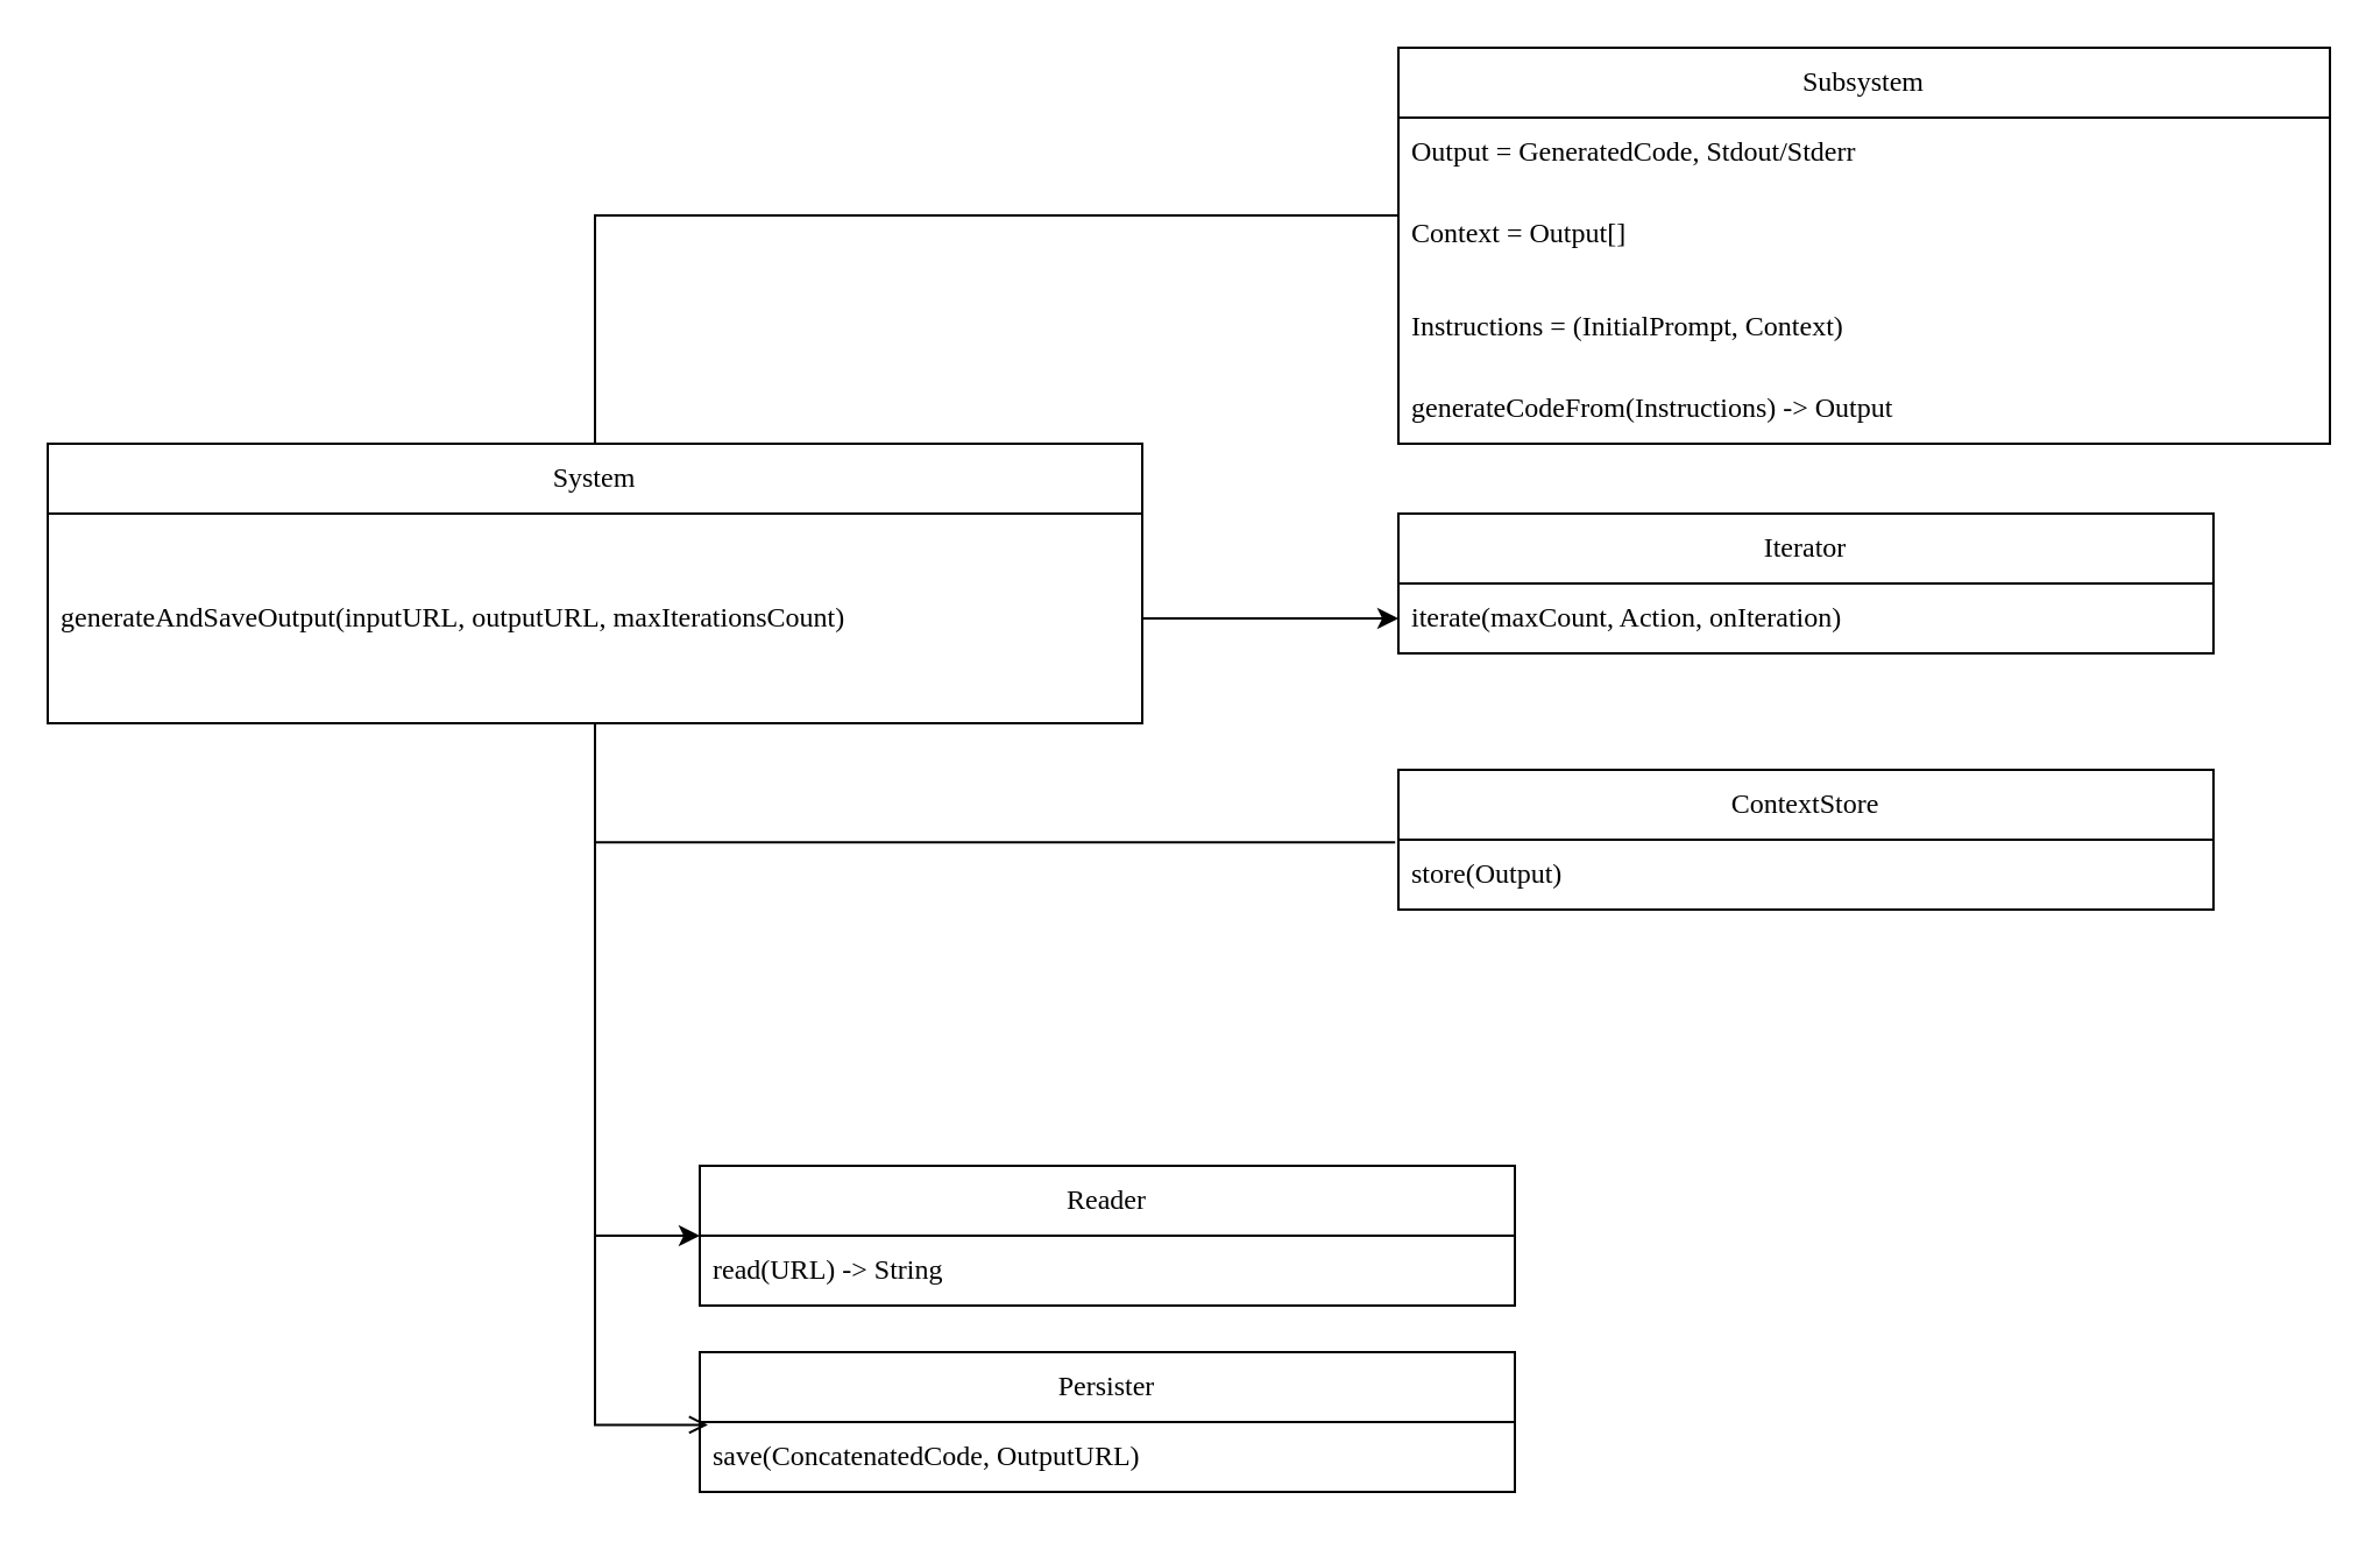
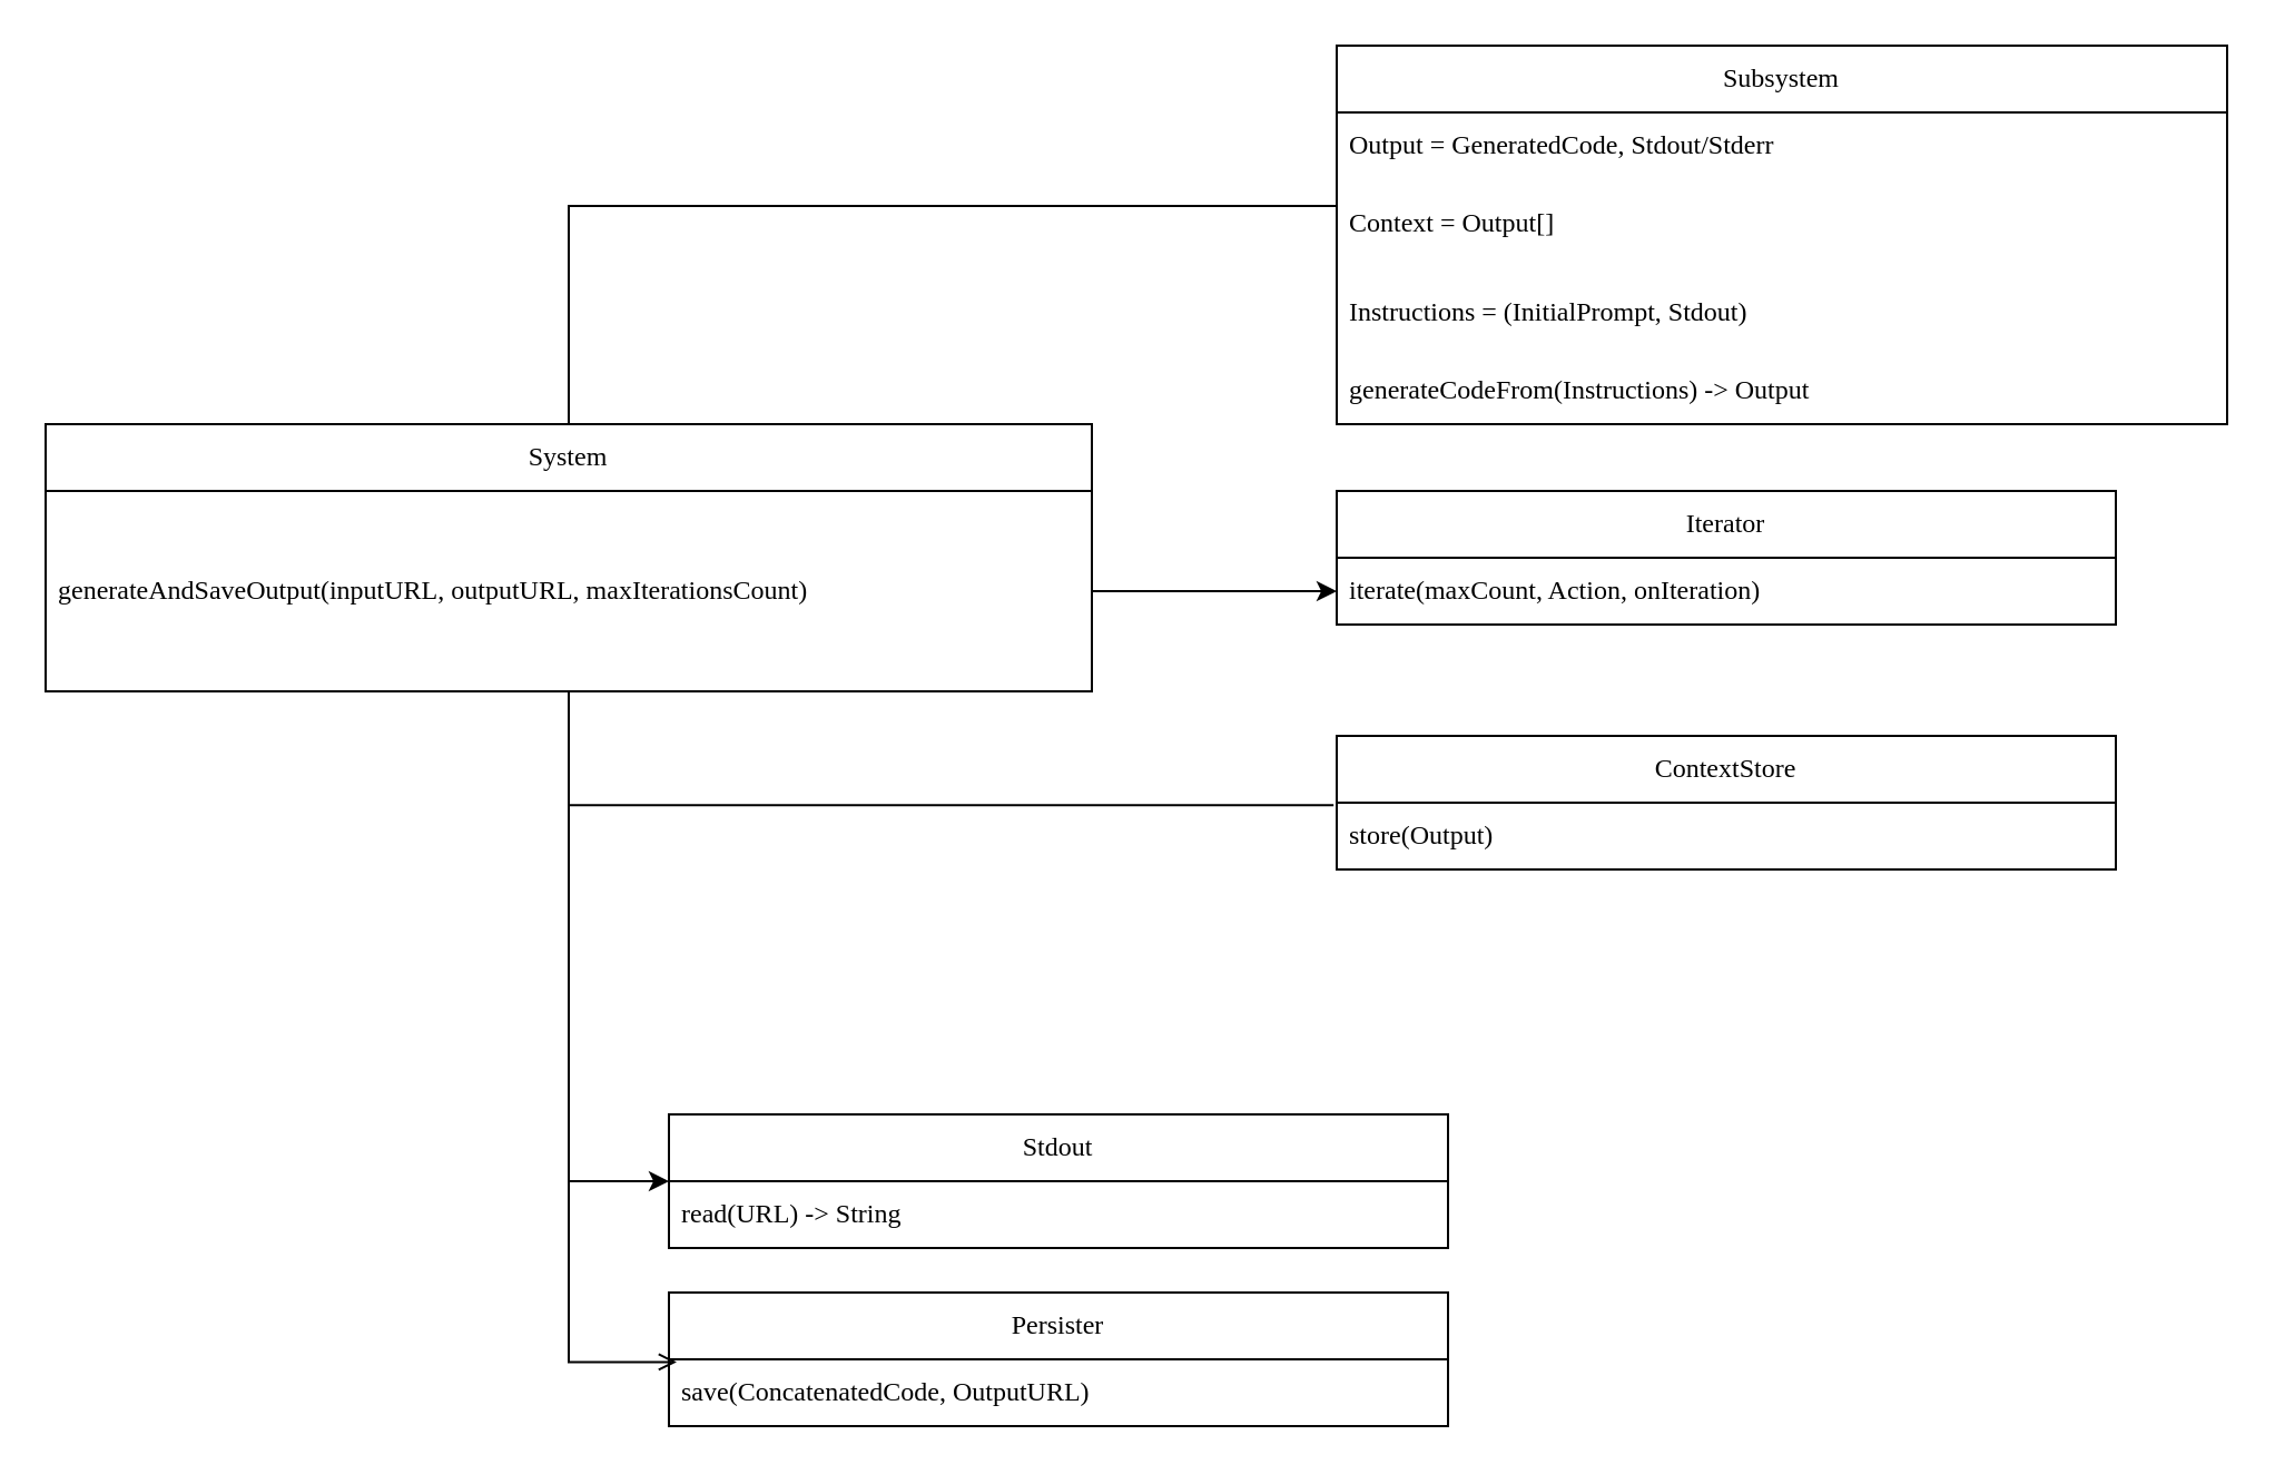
- <mxCell id="5" value="Instructions = (InitialPrompt, Context)" style="text;strokeColor=none;fillColor=none;align=left;verticalAlign=middle;spacingLeft=4;spacingRight=4;overflow=hidden;points=[[0,0.5],[1,0.5]];portConstraint=eastwest;rotatable=0;whiteSpace=wrap;html=1;fontFamily=JetBrains Mono;" vertex="1" parent="2"><mxGeometry y="100" width="400" height="40" as="geometry" /></mxCell>
+ <mxCell id="5" value="Instructions = (InitialPrompt, Stdout)" style="text;strokeColor=none;fillColor=none;align=left;verticalAlign=middle;spacingLeft=4;spacingRight=4;overflow=hidden;points=[[0,0.5],[1,0.5]];portConstraint=eastwest;rotatable=0;whiteSpace=wrap;html=1;fontFamily=JetBrains Mono;" vertex="1" parent="2"><mxGeometry y="100" width="400" height="40" as="geometry" /></mxCell>
- <mxCell id="11" value="Reader" style="swimlane;fontStyle=0;childLayout=stackLayout;horizontal=1;startSize=30;horizontalStack=0;resizeParent=1;resizeParentMax=0;resizeLast=0;collapsible=1;marginBottom=0;whiteSpace=wrap;html=1;fontFamily=JetBrains Mono;" parent="1" vertex="1"><mxGeometry x="300" y="500" width="350" height="60" as="geometry" /></mxCell>
+ <mxCell id="11" value="Stdout" style="swimlane;fontStyle=0;childLayout=stackLayout;horizontal=1;startSize=30;horizontalStack=0;resizeParent=1;resizeParentMax=0;resizeLast=0;collapsible=1;marginBottom=0;whiteSpace=wrap;html=1;fontFamily=JetBrains Mono;" parent="1" vertex="1"><mxGeometry x="300" y="500" width="350" height="60" as="geometry" /></mxCell>
